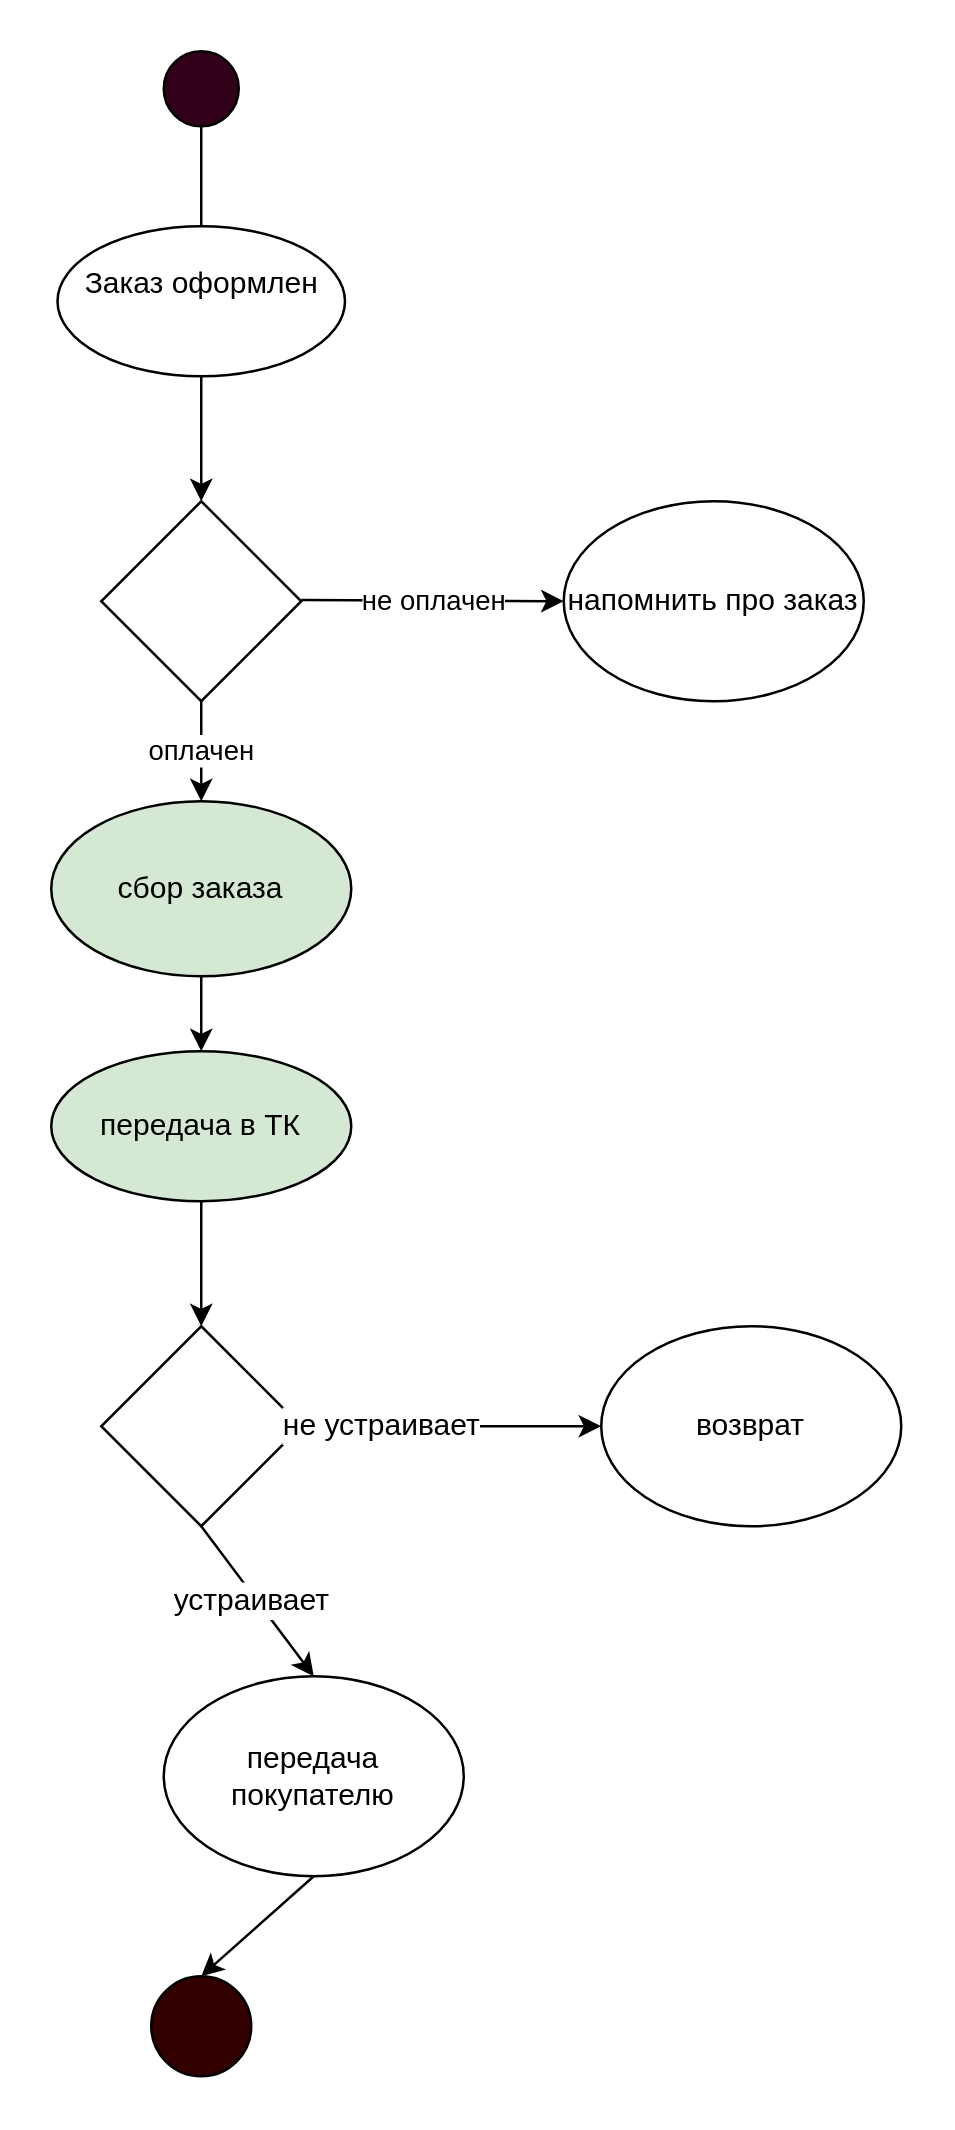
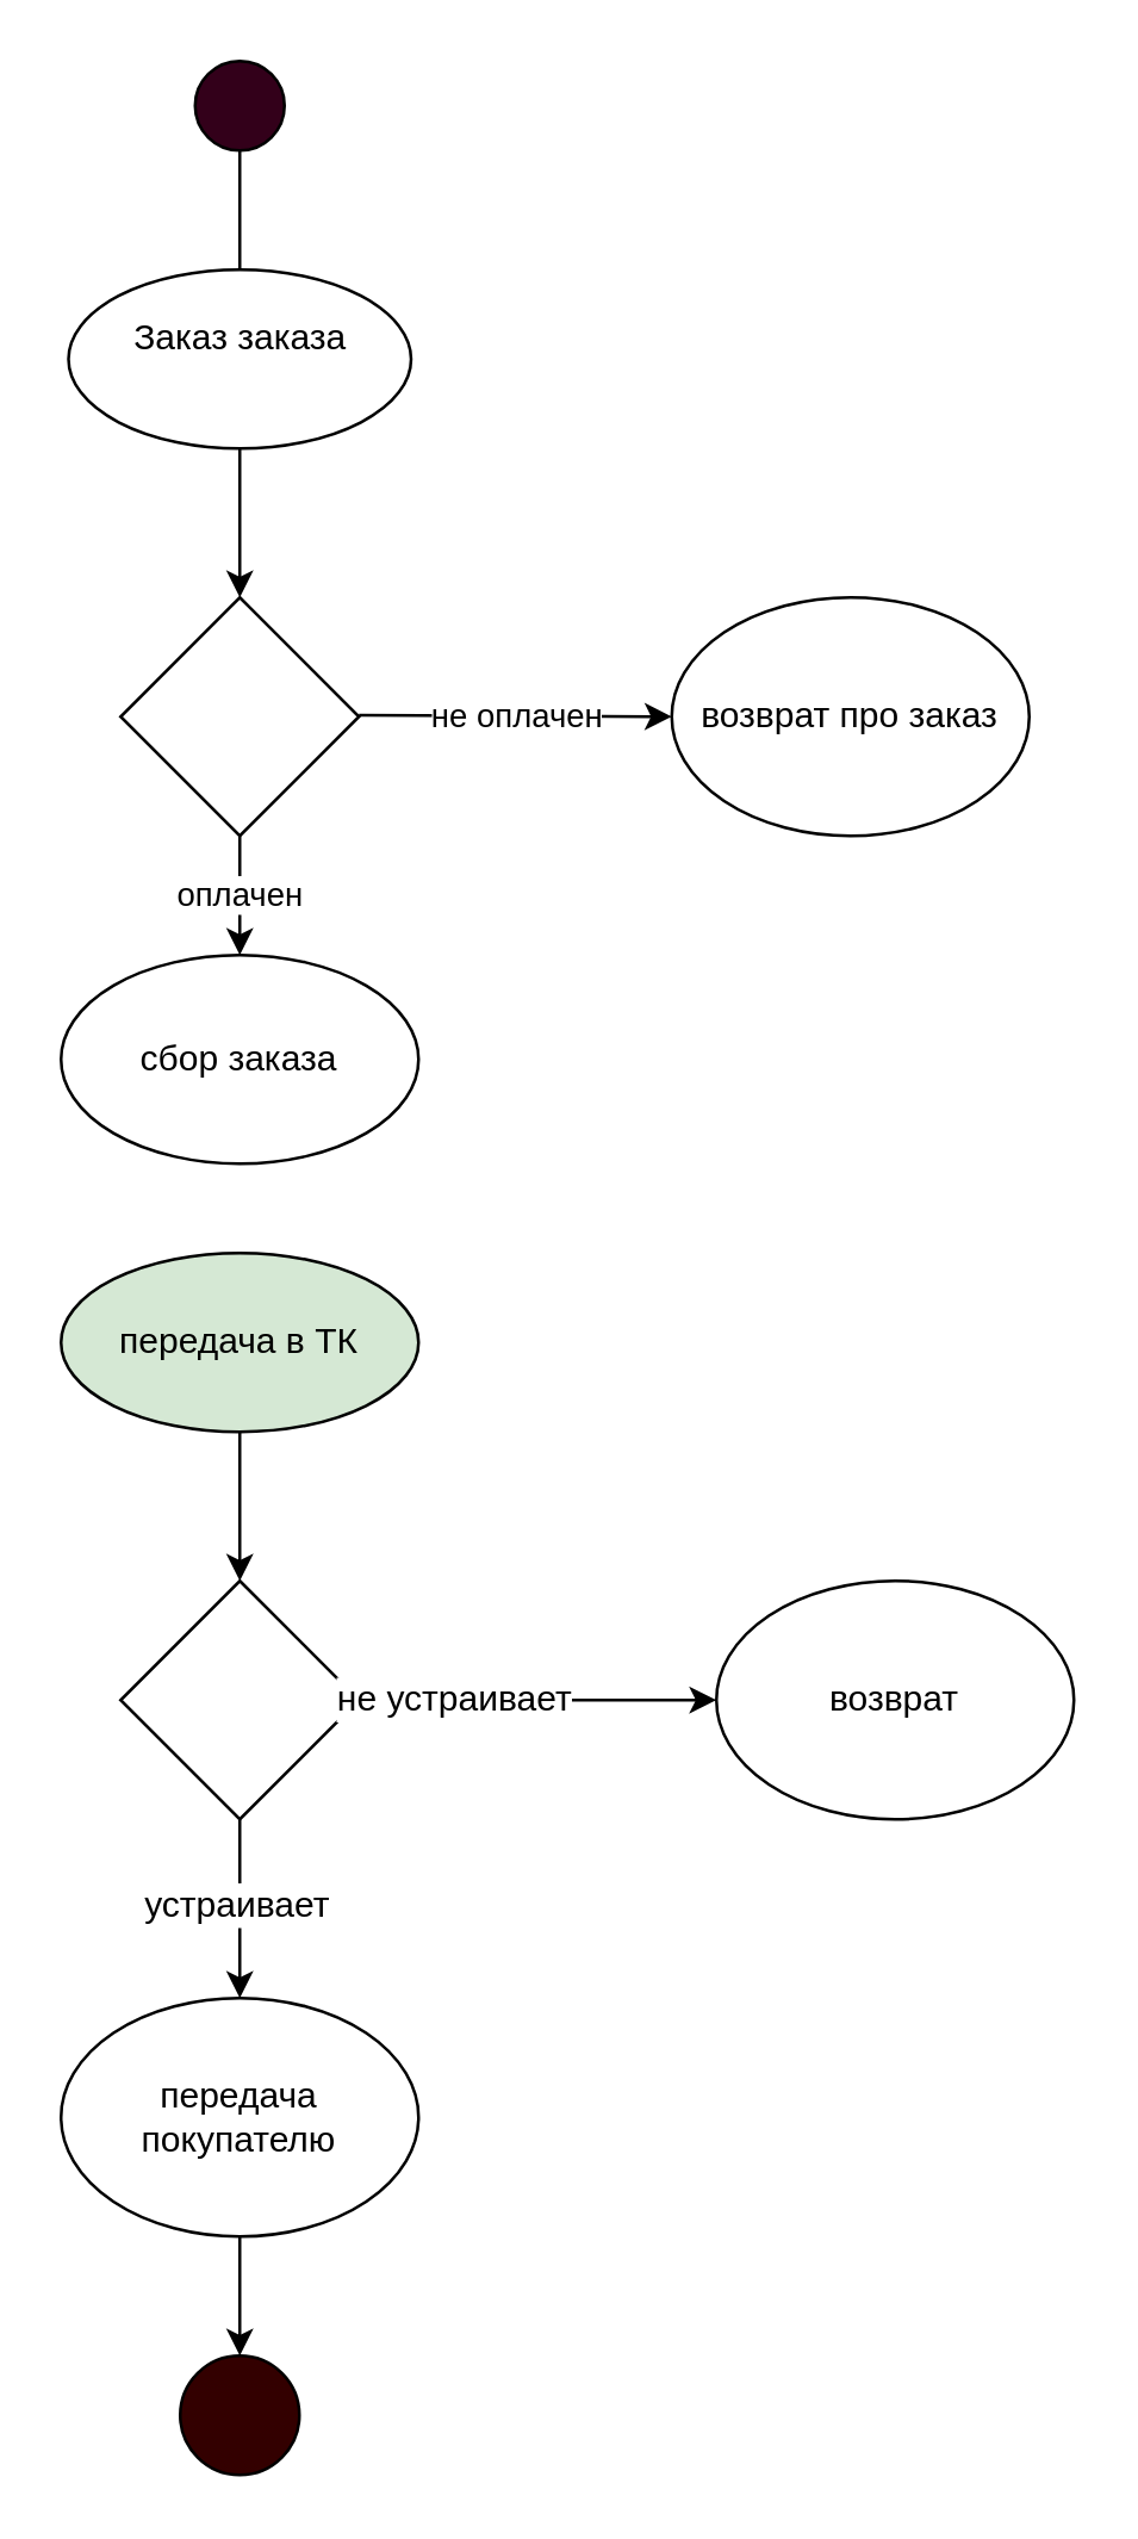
- <mxCell id="3" value="Заказ оформлен&lt;br&gt;&lt;br&gt;" style="ellipse;whiteSpace=wrap;html=1;fillColor=#FFFFFF;" vertex="1" parent="1"><mxGeometry x="22.5" y="90" width="115" height="60" as="geometry" /></mxCell>
+ <mxCell id="3" value="Заказ заказа&lt;br&gt;&lt;br&gt;" style="ellipse;whiteSpace=wrap;html=1;fillColor=#FFFFFF;" vertex="1" parent="1"><mxGeometry x="22.5" y="90" width="115" height="60" as="geometry" /></mxCell>
- <mxCell id="8" value="напомнить про заказ" style="ellipse;whiteSpace=wrap;html=1;fillColor=#FFFFFF;" vertex="1" parent="1"><mxGeometry x="225" y="200" width="120" height="80" as="geometry" /></mxCell>
+ <mxCell id="8" value="возврат про заказ" style="ellipse;whiteSpace=wrap;html=1;fillColor=#FFFFFF;" vertex="1" parent="1"><mxGeometry x="225" y="200" width="120" height="80" as="geometry" /></mxCell>
- <mxCell id="9" value="сбор заказа" style="ellipse;whiteSpace=wrap;html=1;fillColor=#d5e8d4;" vertex="1" parent="1"><mxGeometry x="20" y="320" width="120" height="70" as="geometry" /></mxCell>
+ <mxCell id="9" value="сбор заказа" style="ellipse;whiteSpace=wrap;html=1;fillColor=#FFFFFF;" vertex="1" parent="1"><mxGeometry x="20" y="320" width="120" height="70" as="geometry" /></mxCell>
- <mxCell id="12" value="" style="endArrow=classic;html=1;exitX=0.5;exitY=1;exitDx=0;exitDy=0;entryX=0.5;entryY=0;entryDx=0;entryDy=0;" edge="1" parent="1" source="9" target="11"><mxGeometry width="50" height="50" relative="1" as="geometry"><mxPoint x="-135" y="430" as="sourcePoint" /><mxPoint x="80" y="410" as="targetPoint" /></mxGeometry></mxCell>
- <mxCell id="16" value="передача покупателю" style="ellipse;whiteSpace=wrap;html=1;fillColor=#FFFFFF;" vertex="1" parent="1"><mxGeometry x="65" y="670" width="120" height="80" as="geometry" /></mxCell>
+ <mxCell id="16" value="передача покупателю" style="ellipse;whiteSpace=wrap;html=1;fillColor=#FFFFFF;" vertex="1" parent="1"><mxGeometry x="20" y="670" width="120" height="80" as="geometry" /></mxCell>
